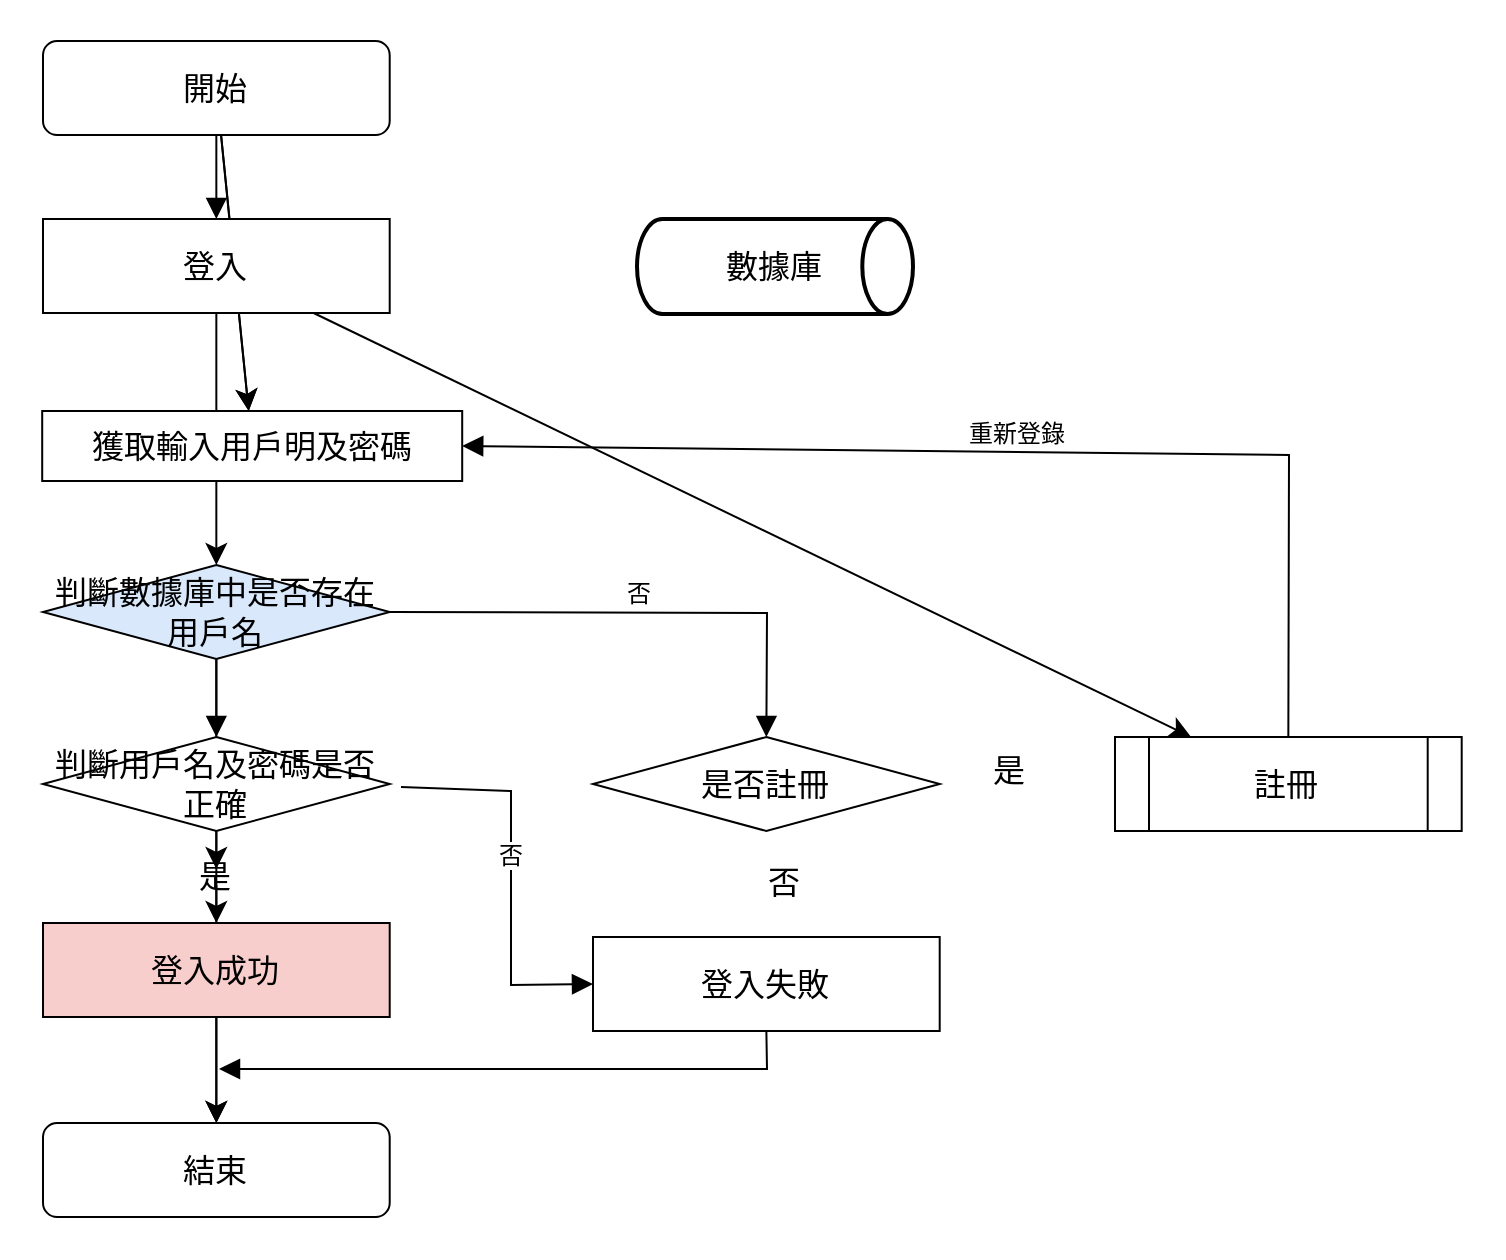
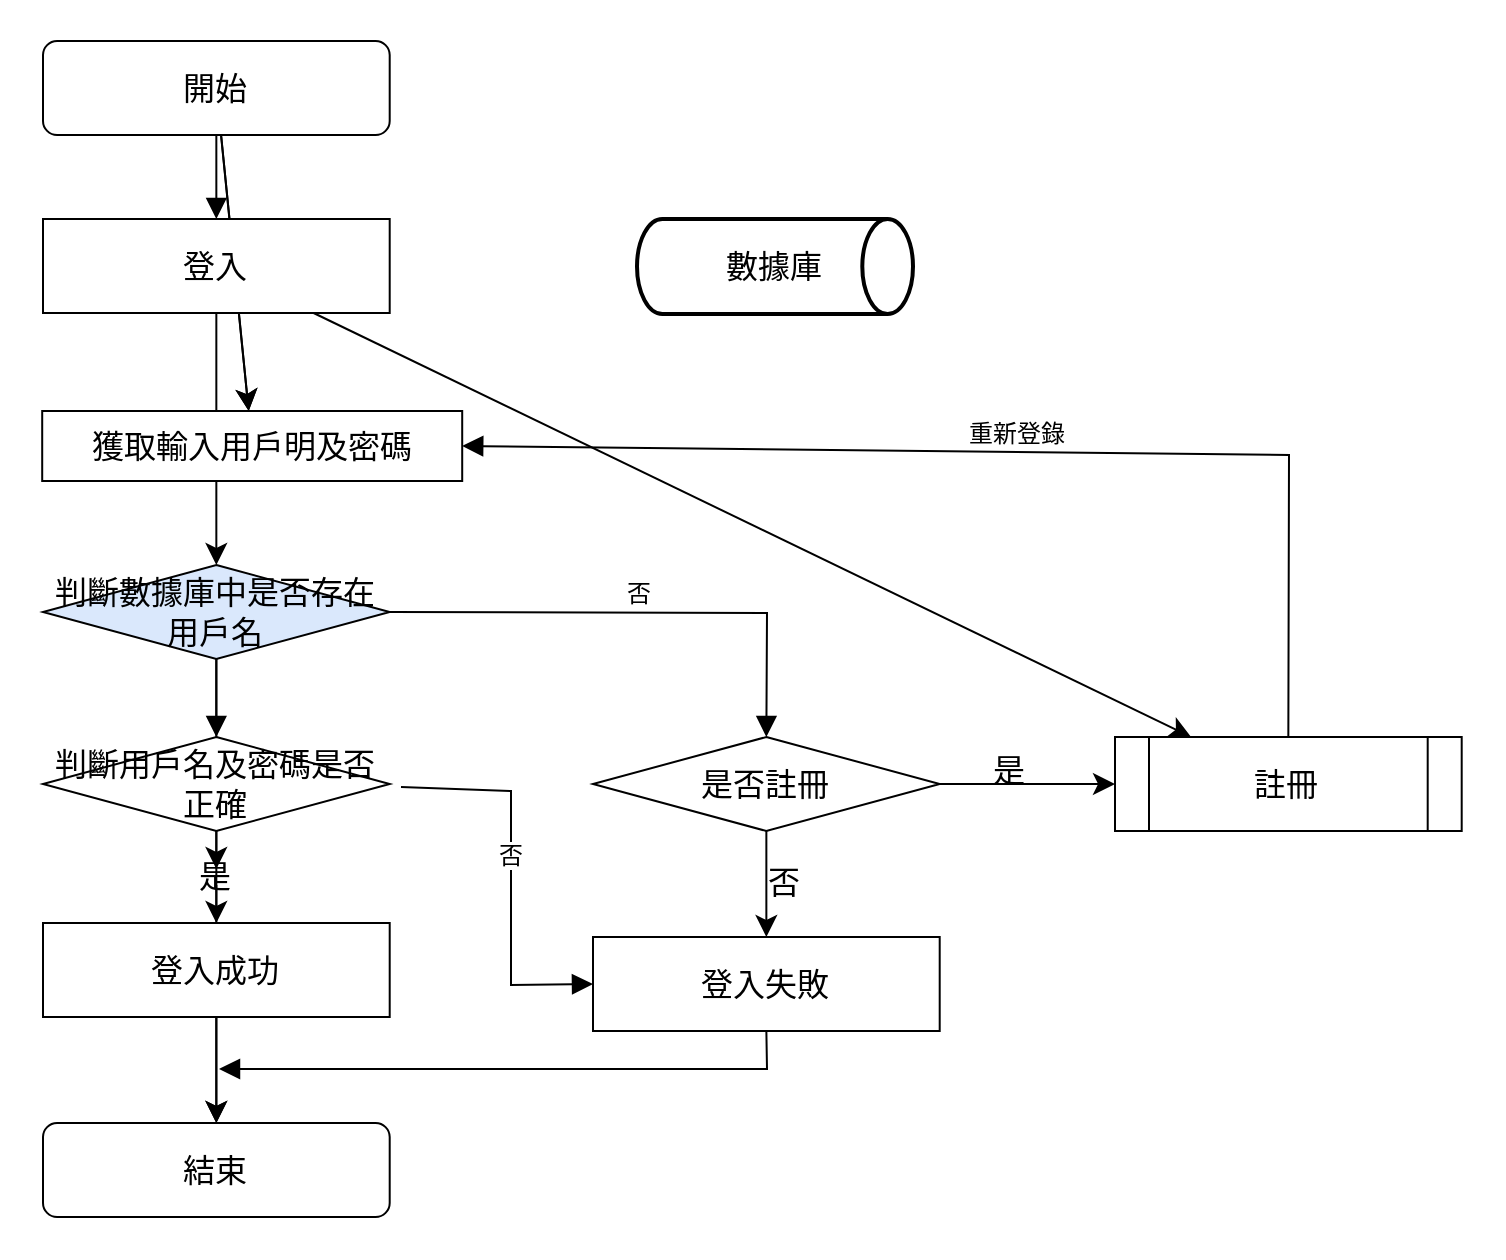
+ <mxCell id="22" value="" style="edgeStyle=none;curved=1;rounded=0;orthogonalLoop=1;jettySize=auto;html=1;fontSize=12;startSize=8;endSize=8;" edge="1" parent="1" source="23" target="29"><mxGeometry relative="1" as="geometry" /></mxCell>
+ <mxCell id="21" value="" style="edgeStyle=none;curved=1;rounded=0;orthogonalLoop=1;jettySize=auto;html=1;fontSize=12;startSize=8;endSize=8;" edge="1" parent="1" source="23" target="25"><mxGeometry relative="1" as="geometry" /></mxCell>
- <mxCell id="14" value="登入成功" style="rounded=0;whiteSpace=wrap;html=1;fontSize=16;rotation=0;fillColor=#f8cecc;" vertex="1" parent="1"><mxGeometry x="21" y="461" width="173.35" height="47" as="geometry" /></mxCell>
+ <mxCell id="14" value="登入成功" style="rounded=0;whiteSpace=wrap;html=1;fontSize=16;rotation=0;" vertex="1" parent="1"><mxGeometry x="21" y="461" width="173.35" height="47" as="geometry" /></mxCell>
